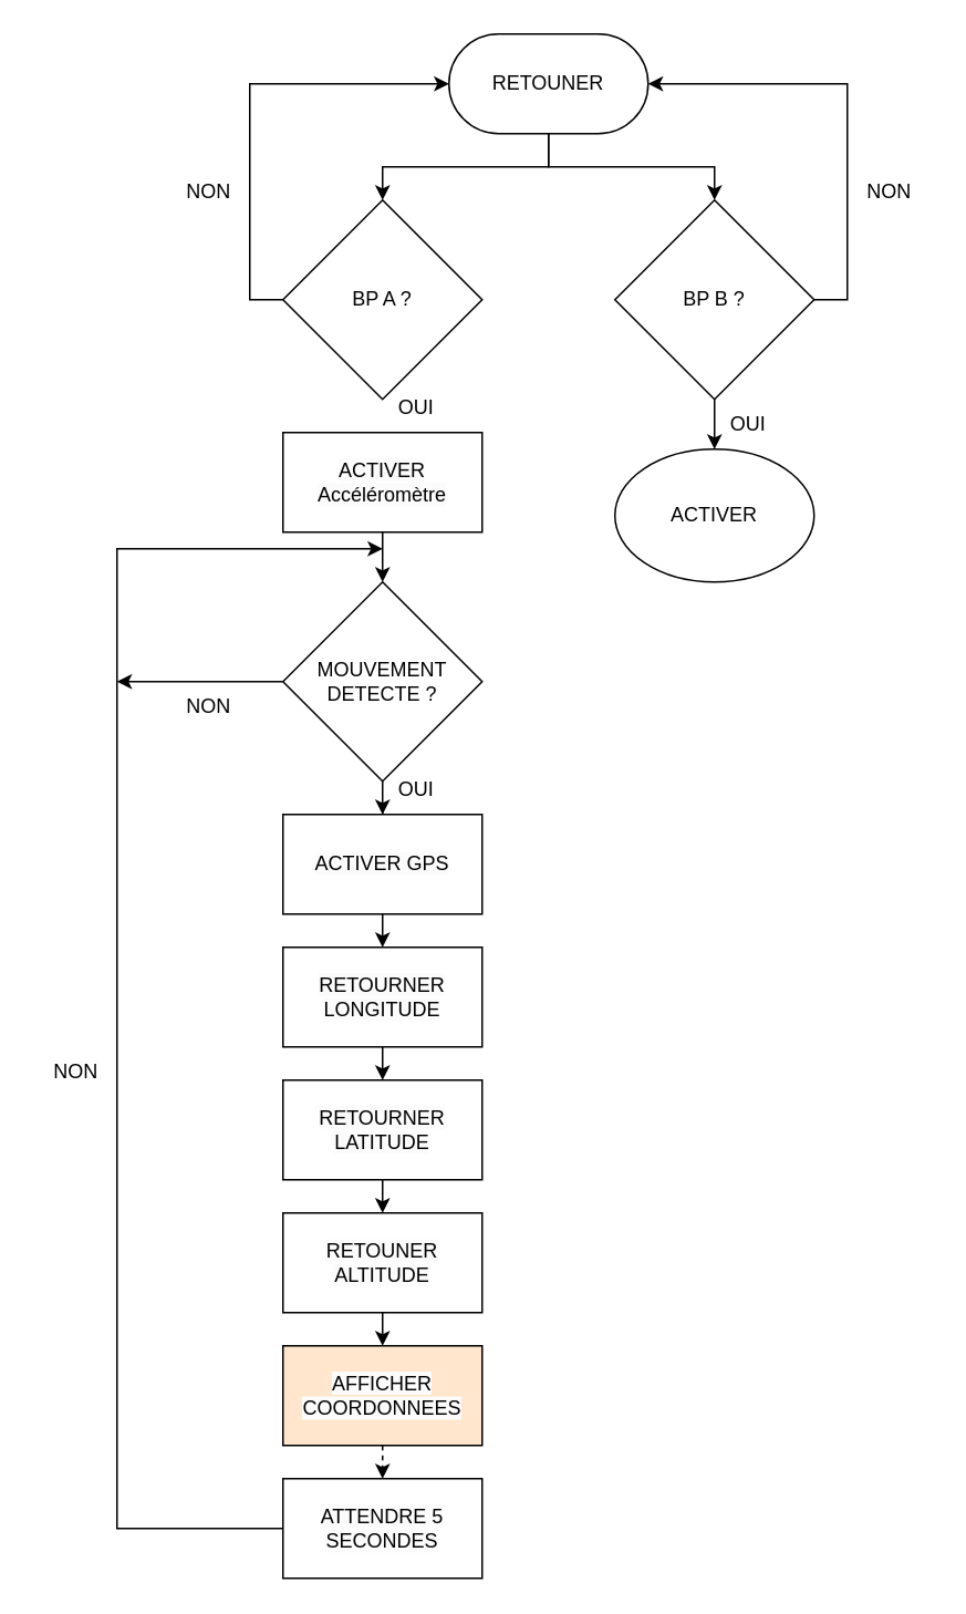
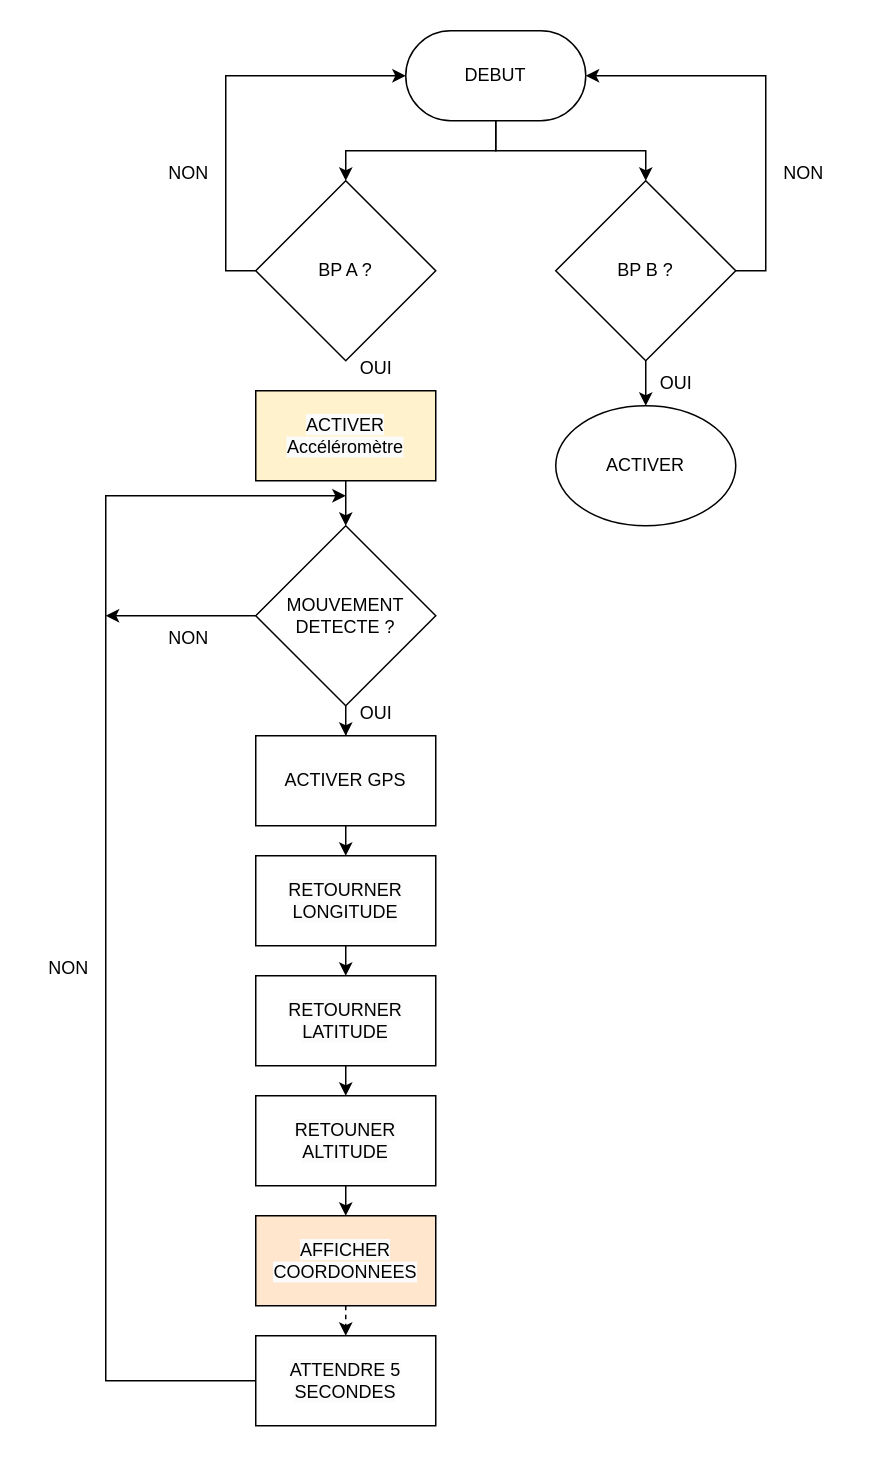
- <mxCell id="4" value="RETOUNER" style="rounded=1;whiteSpace=wrap;html=1;arcSize=50;" vertex="1" parent="1"><mxGeometry x="270" y="20" width="120" height="60" as="geometry" /></mxCell>
+ <mxCell id="4" value="DEBUT" style="rounded=1;whiteSpace=wrap;html=1;arcSize=50;" vertex="1" parent="1"><mxGeometry x="270" y="20" width="120" height="60" as="geometry" /></mxCell>
- <mxCell id="12" value="&lt;span style=&quot;color: rgb(0, 0, 0); font-family: Helvetica; font-size: 12px; font-style: normal; font-variant-ligatures: normal; font-variant-caps: normal; font-weight: 400; letter-spacing: normal; orphans: 2; text-align: center; text-indent: 0px; text-transform: none; widows: 2; word-spacing: 0px; -webkit-text-stroke-width: 0px; background-color: rgb(251, 251, 251); text-decoration-thickness: initial; text-decoration-style: initial; text-decoration-color: initial; float: none; display: inline !important;&quot;&gt;ACTIVER Accéléromètre&lt;/span&gt;" style="whiteSpace=wrap;html=1;" vertex="1" parent="1"><mxGeometry x="170" y="260" width="120" height="60" as="geometry" /></mxCell>
+ <mxCell id="12" value="&lt;span style=&quot;color: rgb(0, 0, 0); font-family: Helvetica; font-size: 12px; font-style: normal; font-variant-ligatures: normal; font-variant-caps: normal; font-weight: 400; letter-spacing: normal; orphans: 2; text-align: center; text-indent: 0px; text-transform: none; widows: 2; word-spacing: 0px; -webkit-text-stroke-width: 0px; background-color: rgb(251, 251, 251); text-decoration-thickness: initial; text-decoration-style: initial; text-decoration-color: initial; float: none; display: inline !important;&quot;&gt;ACTIVER Accéléromètre&lt;/span&gt;" style="whiteSpace=wrap;html=1;fillColor=#fff2cc;" vertex="1" parent="1"><mxGeometry x="170" y="260" width="120" height="60" as="geometry" /></mxCell>
